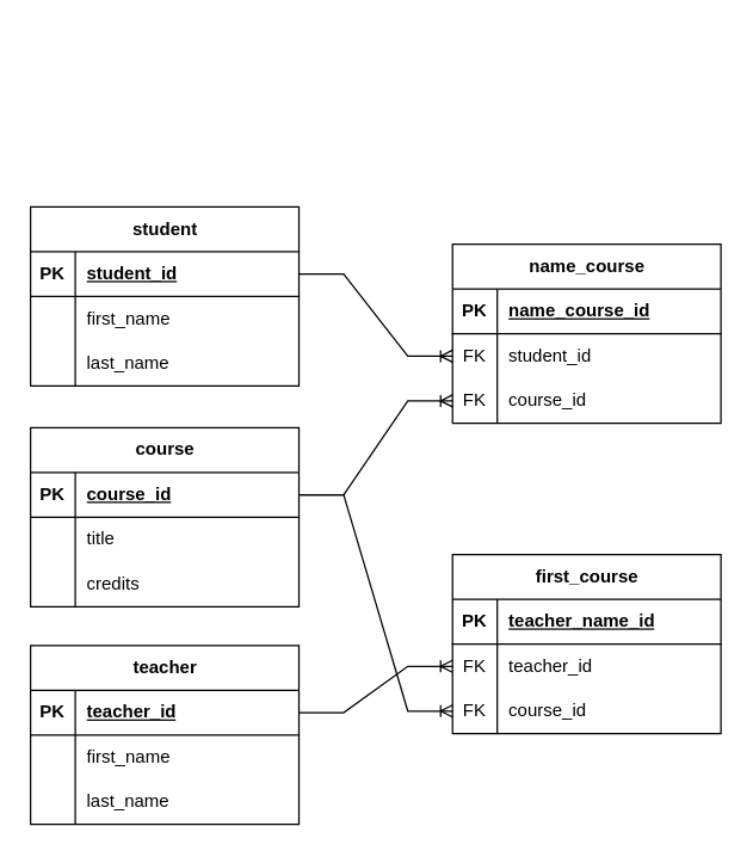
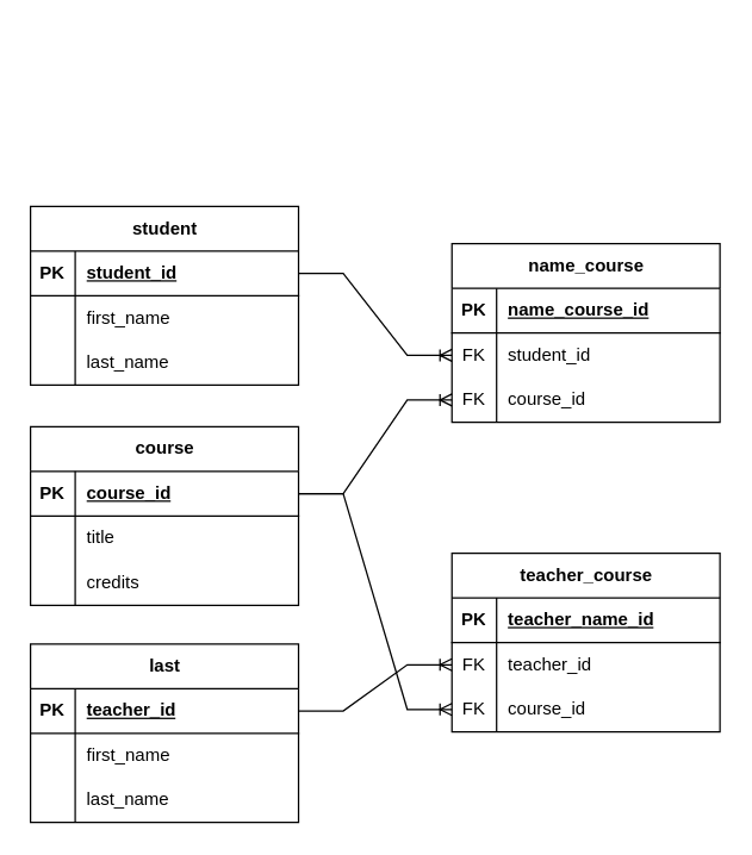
- <mxCell id="42" value="first_course" style="shape=table;startSize=30;container=1;collapsible=1;childLayout=tableLayout;fixedRows=1;rowLines=0;fontStyle=1;align=center;resizeLast=1;html=1;fillColor=none;" vertex="1" parent="1"><mxGeometry x="303" y="371" width="180" height="120" as="geometry" /></mxCell>
+ <mxCell id="42" value="teacher_course" style="shape=table;startSize=30;container=1;collapsible=1;childLayout=tableLayout;fixedRows=1;rowLines=0;fontStyle=1;align=center;resizeLast=1;html=1;fillColor=none;" vertex="1" parent="1"><mxGeometry x="303" y="371" width="180" height="120" as="geometry" /></mxCell>
- <mxCell id="12" value="teacher" style="shape=table;startSize=30;container=1;collapsible=1;childLayout=tableLayout;fixedRows=1;rowLines=0;fontStyle=1;align=center;resizeLast=1;html=1;fillColor=none;" vertex="1" parent="1"><mxGeometry x="20" y="432" width="180" height="120" as="geometry" /></mxCell>
+ <mxCell id="12" value="last" style="shape=table;startSize=30;container=1;collapsible=1;childLayout=tableLayout;fixedRows=1;rowLines=0;fontStyle=1;align=center;resizeLast=1;html=1;fillColor=none;" vertex="1" parent="1"><mxGeometry x="20" y="432" width="180" height="120" as="geometry" /></mxCell>
